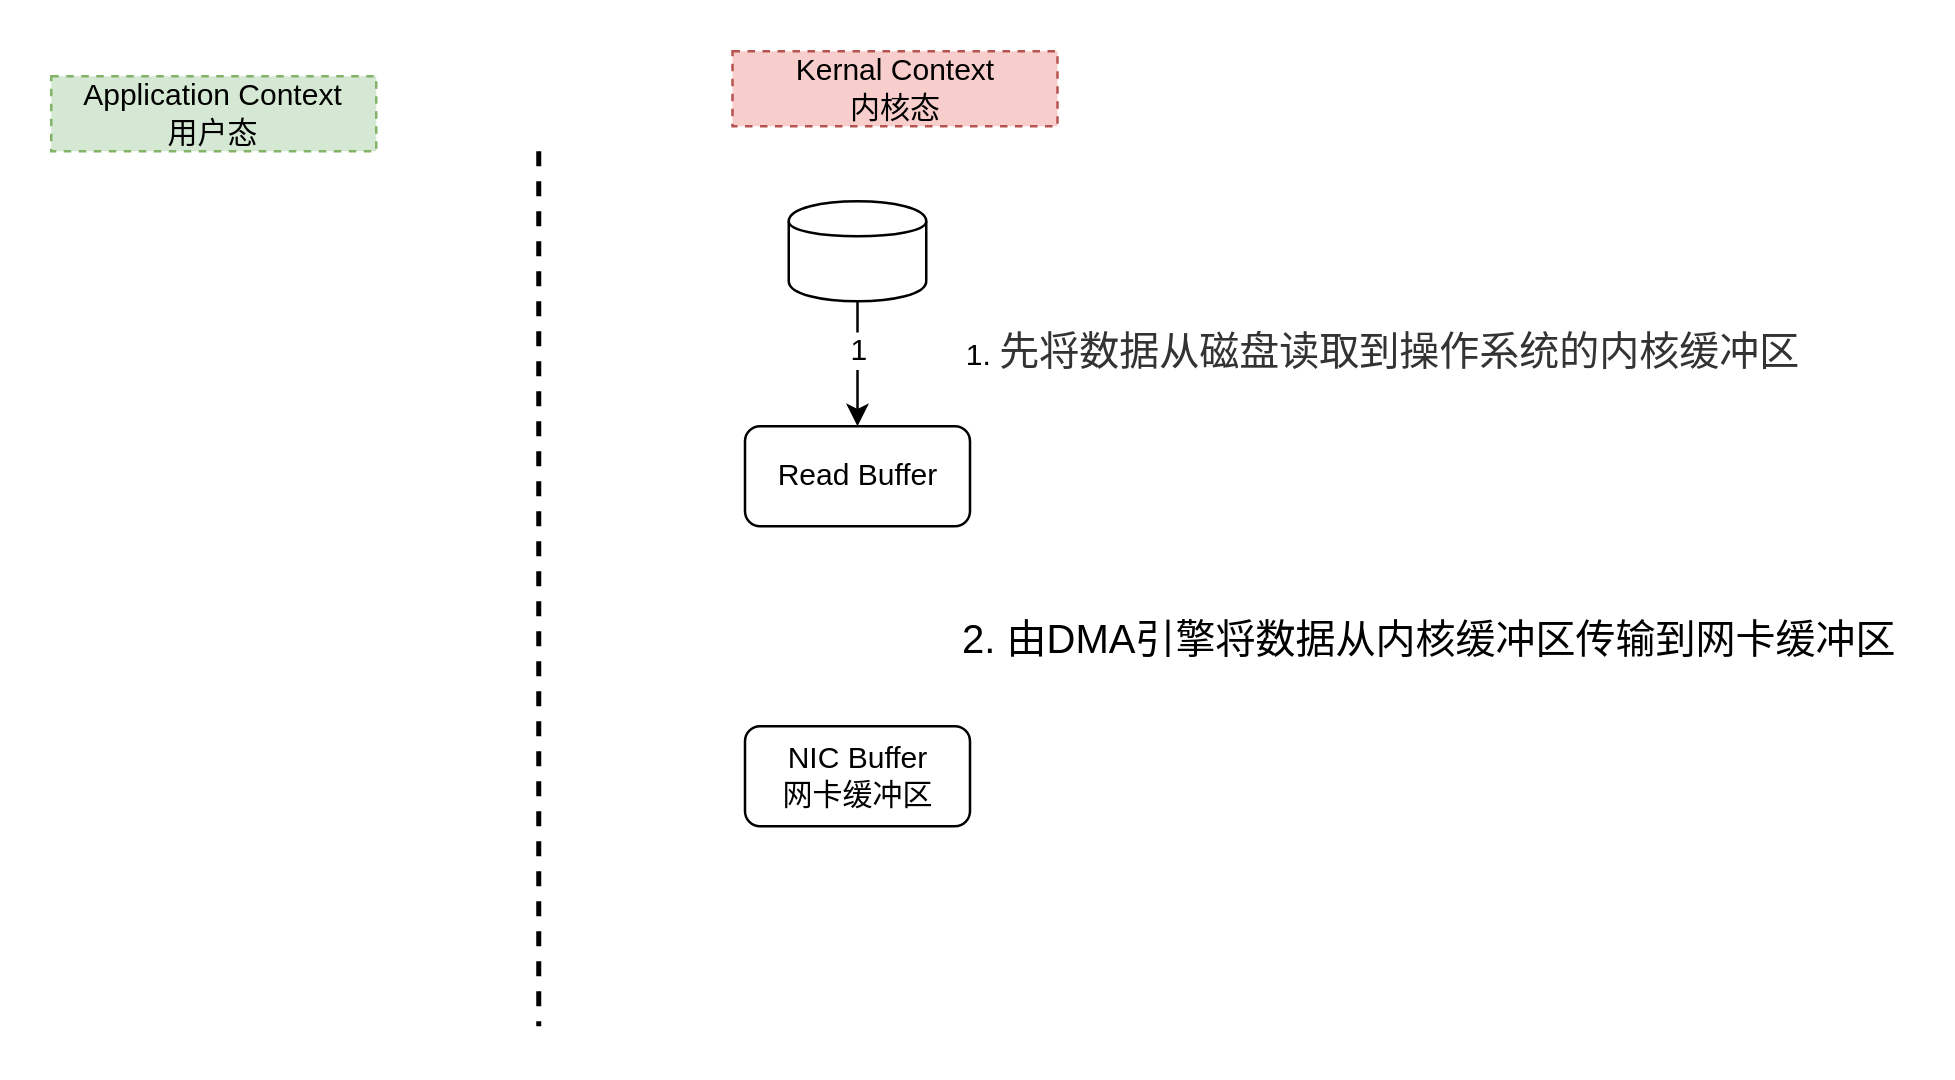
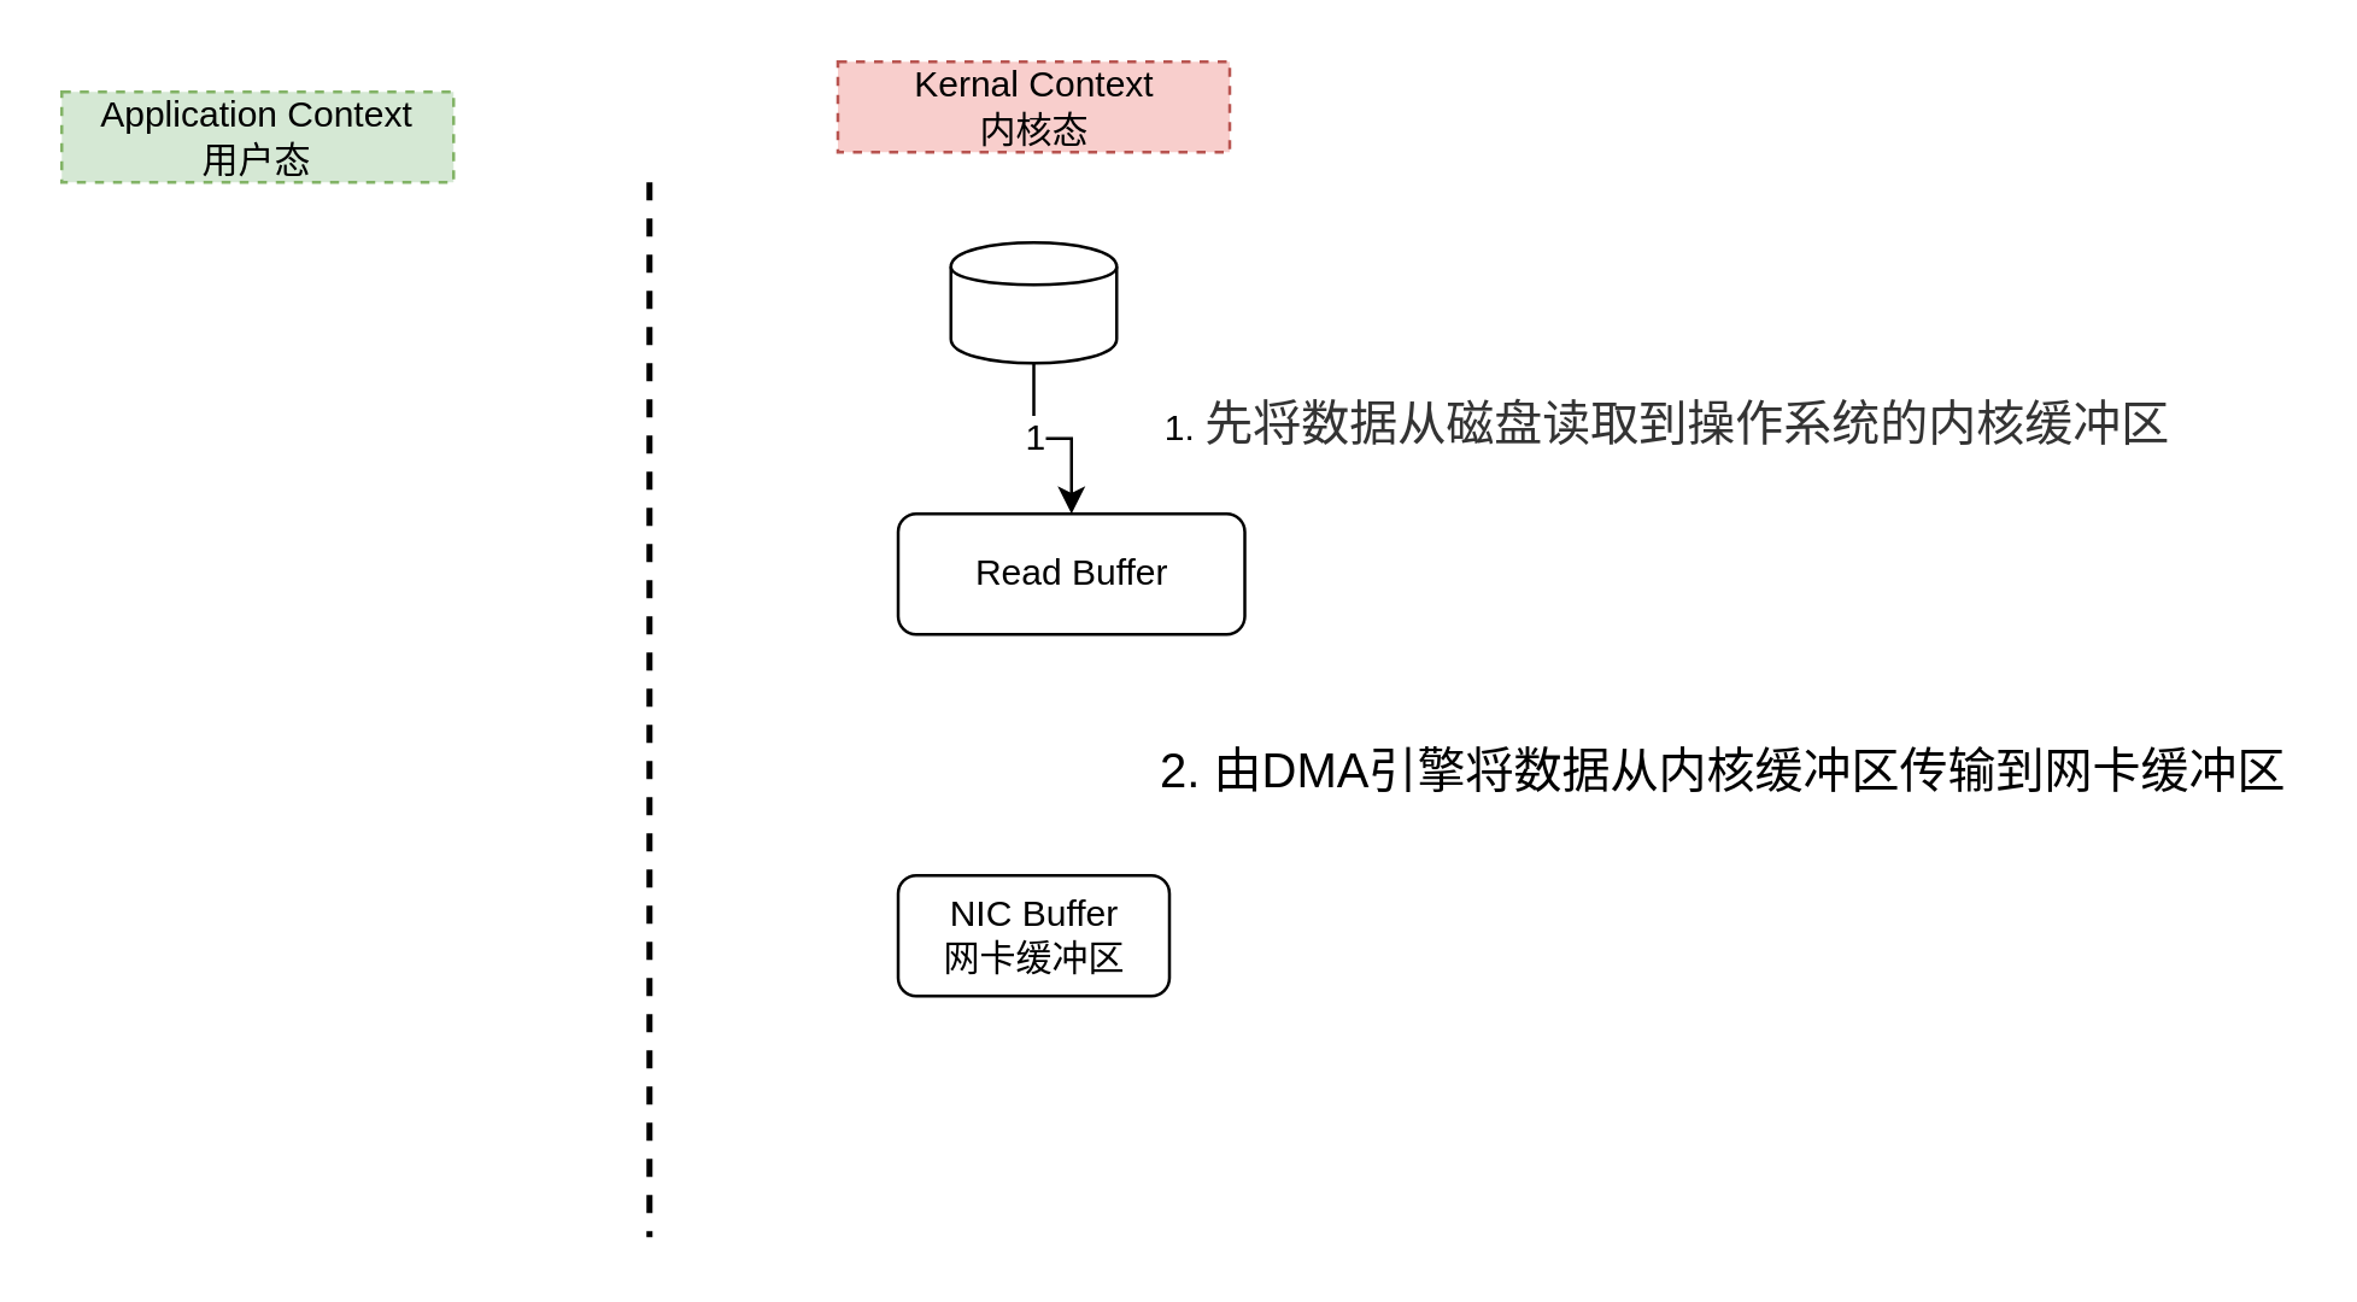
- <mxCell id="4" value="Kernal Context&lt;br&gt;内核态" style="text;html=1;strokeColor=#b85450;fillColor=#f8cecc;align=center;verticalAlign=middle;whiteSpace=wrap;rounded=0;dashed=1;" vertex="1" parent="1"><mxGeometry x="292.5" y="20" width="130" height="30" as="geometry" /></mxCell>
+ <mxCell id="4" value="Kernal Context&lt;br&gt;内核态" style="text;html=1;strokeColor=#b85450;fillColor=#f8cecc;align=center;verticalAlign=middle;whiteSpace=wrap;rounded=0;dashed=1;" vertex="1" parent="1"><mxGeometry x="277.5" y="20" width="130" height="30" as="geometry" /></mxCell>
- <mxCell id="8" value="Read Buffer" style="rounded=1;whiteSpace=wrap;html=1;" vertex="1" parent="1"><mxGeometry x="297.5" y="170" width="90" height="40" as="geometry" /></mxCell>
+ <mxCell id="8" value="Read Buffer" style="rounded=1;whiteSpace=wrap;html=1;" vertex="1" parent="1"><mxGeometry x="297.5" y="170" width="115" height="40" as="geometry" /></mxCell>
